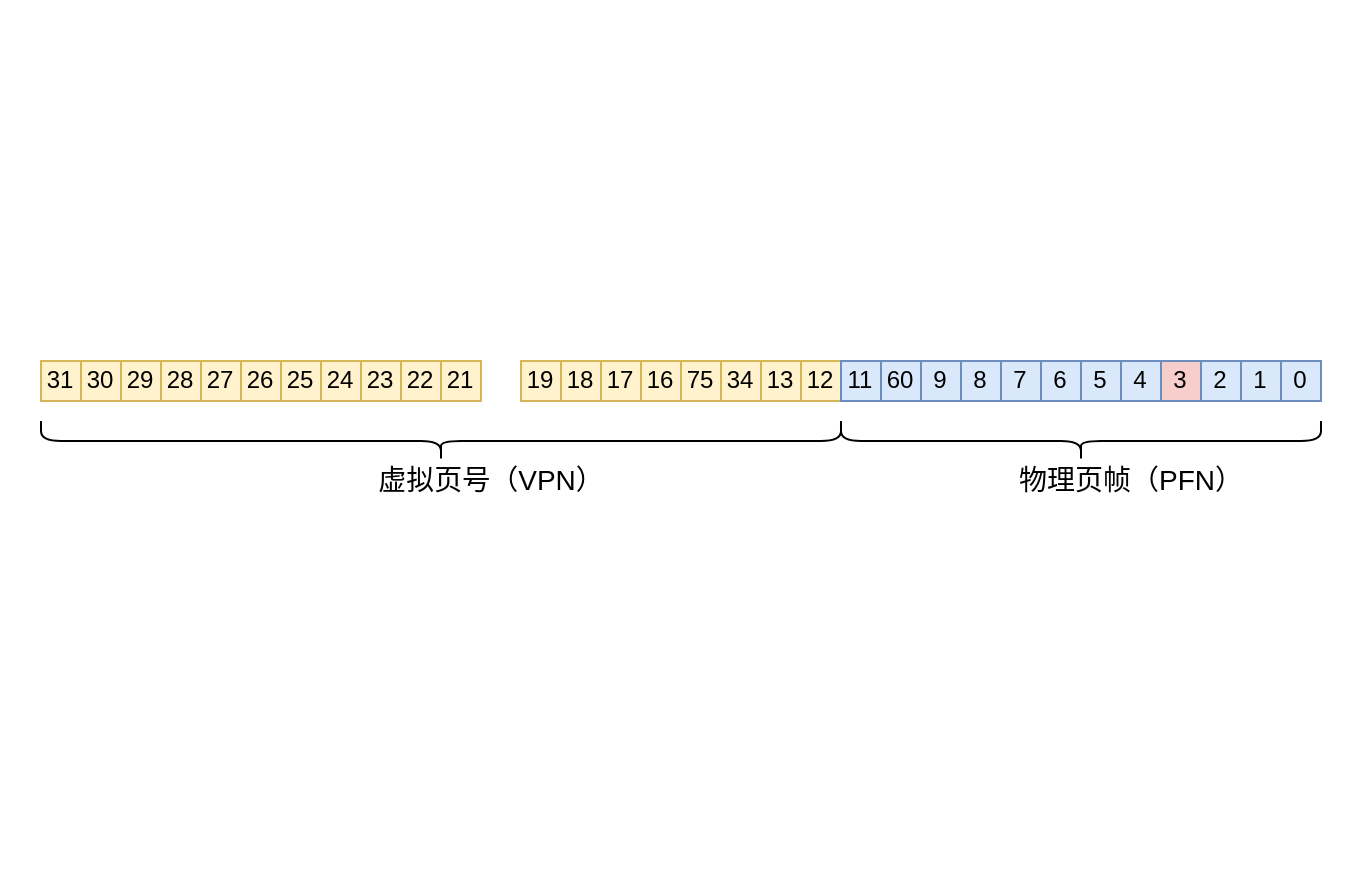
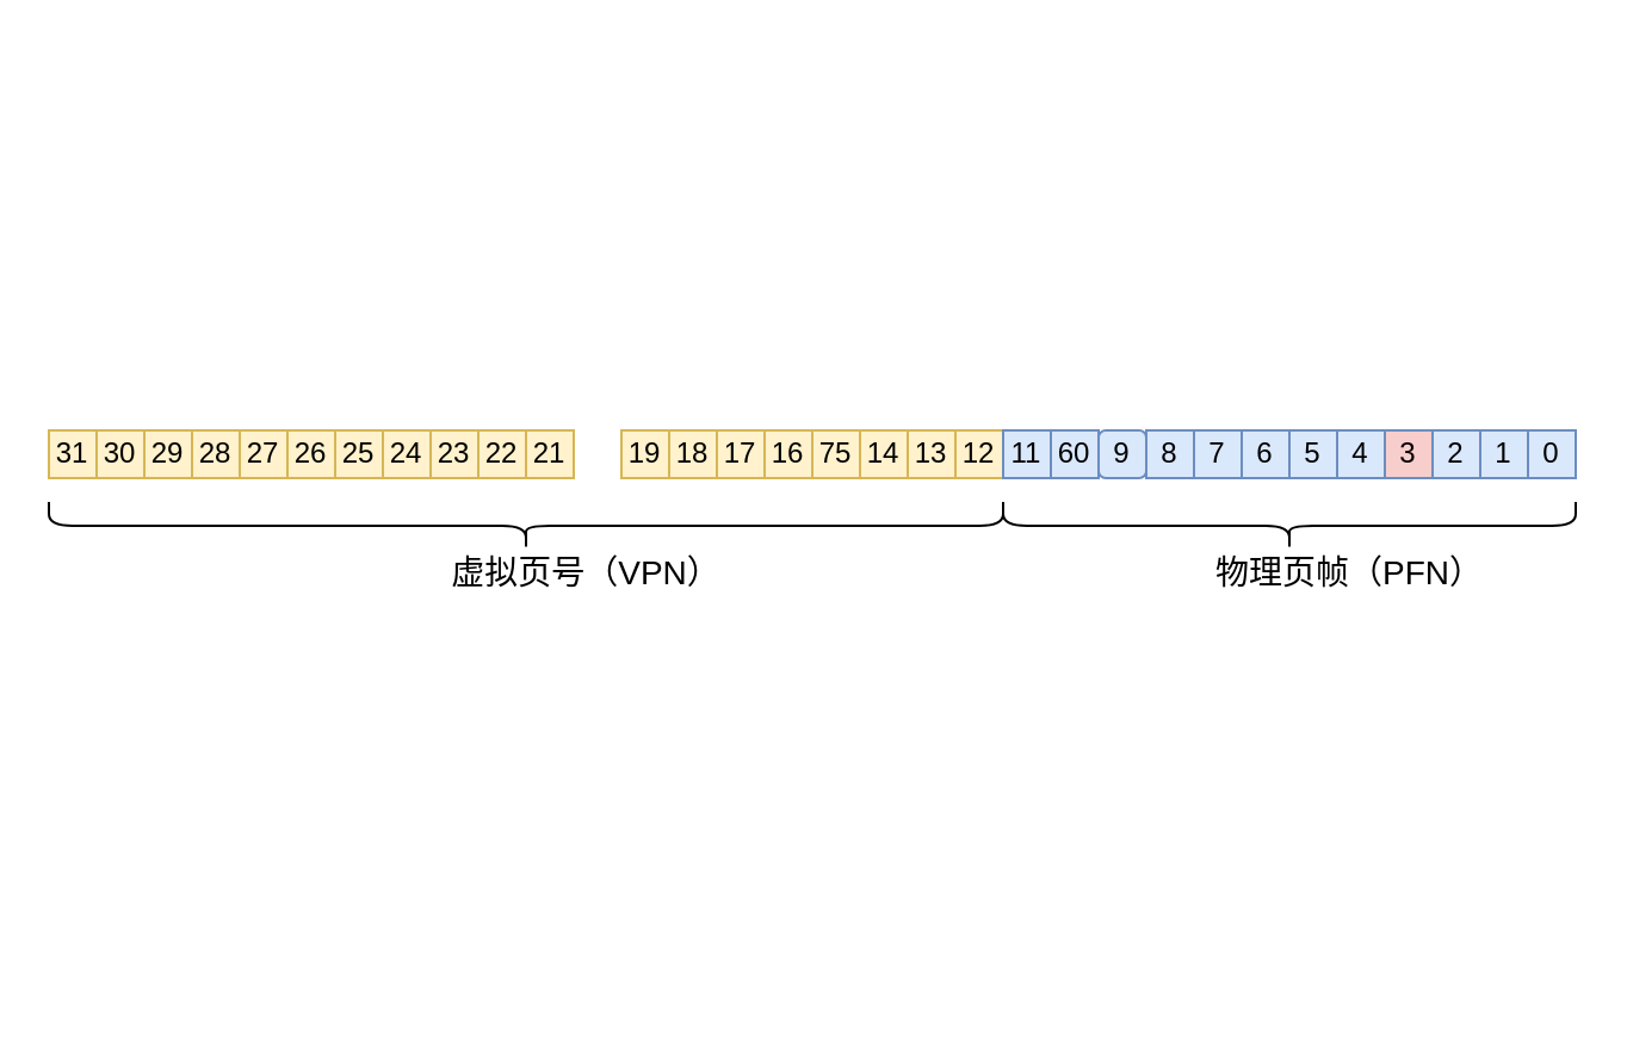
- <mxCell id="10" value="34" style="rounded=0;whiteSpace=wrap;html=1;fillColor=#fff2cc;strokeColor=#d6b656;" vertex="1" parent="3"><mxGeometry x="140" width="20" height="20" as="geometry" /></mxCell>
+ <mxCell id="10" value="14" style="rounded=0;whiteSpace=wrap;html=1;fillColor=#fff2cc;strokeColor=#d6b656;" vertex="1" parent="3"><mxGeometry x="140" width="20" height="20" as="geometry" /></mxCell>
- <mxCell id="16" value="9" style="rounded=0;whiteSpace=wrap;html=1;fillColor=#dae8fc;strokeColor=#6c8ebf;" vertex="1" parent="14"><mxGeometry x="20" width="20" height="20" as="geometry" /></mxCell>
+ <mxCell id="16" value="9" style="whiteSpace=wrap;html=1;fillColor=#dae8fc;strokeColor=#6c8ebf;rounded=1;" vertex="1" parent="14"><mxGeometry x="20" width="20" height="20" as="geometry" /></mxCell>
